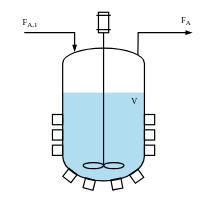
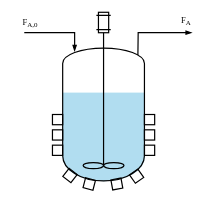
- <mxCell id="10" value="&lt;font color=&quot;#000000&quot;&gt;&lt;span style=&quot;font-size: 14px;&quot;&gt;F&lt;sub&gt;A,1&lt;/sub&gt;&lt;/span&gt;&lt;/font&gt;" style="text;html=1;align=center;verticalAlign=middle;whiteSpace=wrap;rounded=0;fontFamily=IBM Plex sans;fontSize=12;fontColor=#388ECC;labelBackgroundColor=none;" parent="1" vertex="1"><mxGeometry x="20" y="24" width="60" height="30" as="geometry" /></mxCell>
+ <mxCell id="10" value="&lt;font color=&quot;#000000&quot;&gt;&lt;span style=&quot;font-size: 14px;&quot;&gt;F&lt;sub&gt;A,0&lt;/sub&gt;&lt;/span&gt;&lt;/font&gt;" style="text;html=1;align=center;verticalAlign=middle;whiteSpace=wrap;rounded=0;fontFamily=IBM Plex sans;fontSize=12;fontColor=#388ECC;labelBackgroundColor=none;" parent="1" vertex="1"><mxGeometry x="20" y="24" width="60" height="30" as="geometry" /></mxCell>
- <mxCell id="7" value="&lt;font color=&quot;#000000&quot;&gt;&lt;span style=&quot;font-size: 14px;&quot;&gt;V&lt;/span&gt;&lt;/font&gt;" style="text;html=1;align=center;verticalAlign=middle;whiteSpace=wrap;rounded=0;fontFamily=IBM Plex sans;fontSize=12;fontColor=#388ECC;labelBackgroundColor=none;" vertex="1" parent="2"><mxGeometry x="120" y="134" width="34" height="30" as="geometry" /></mxCell>
